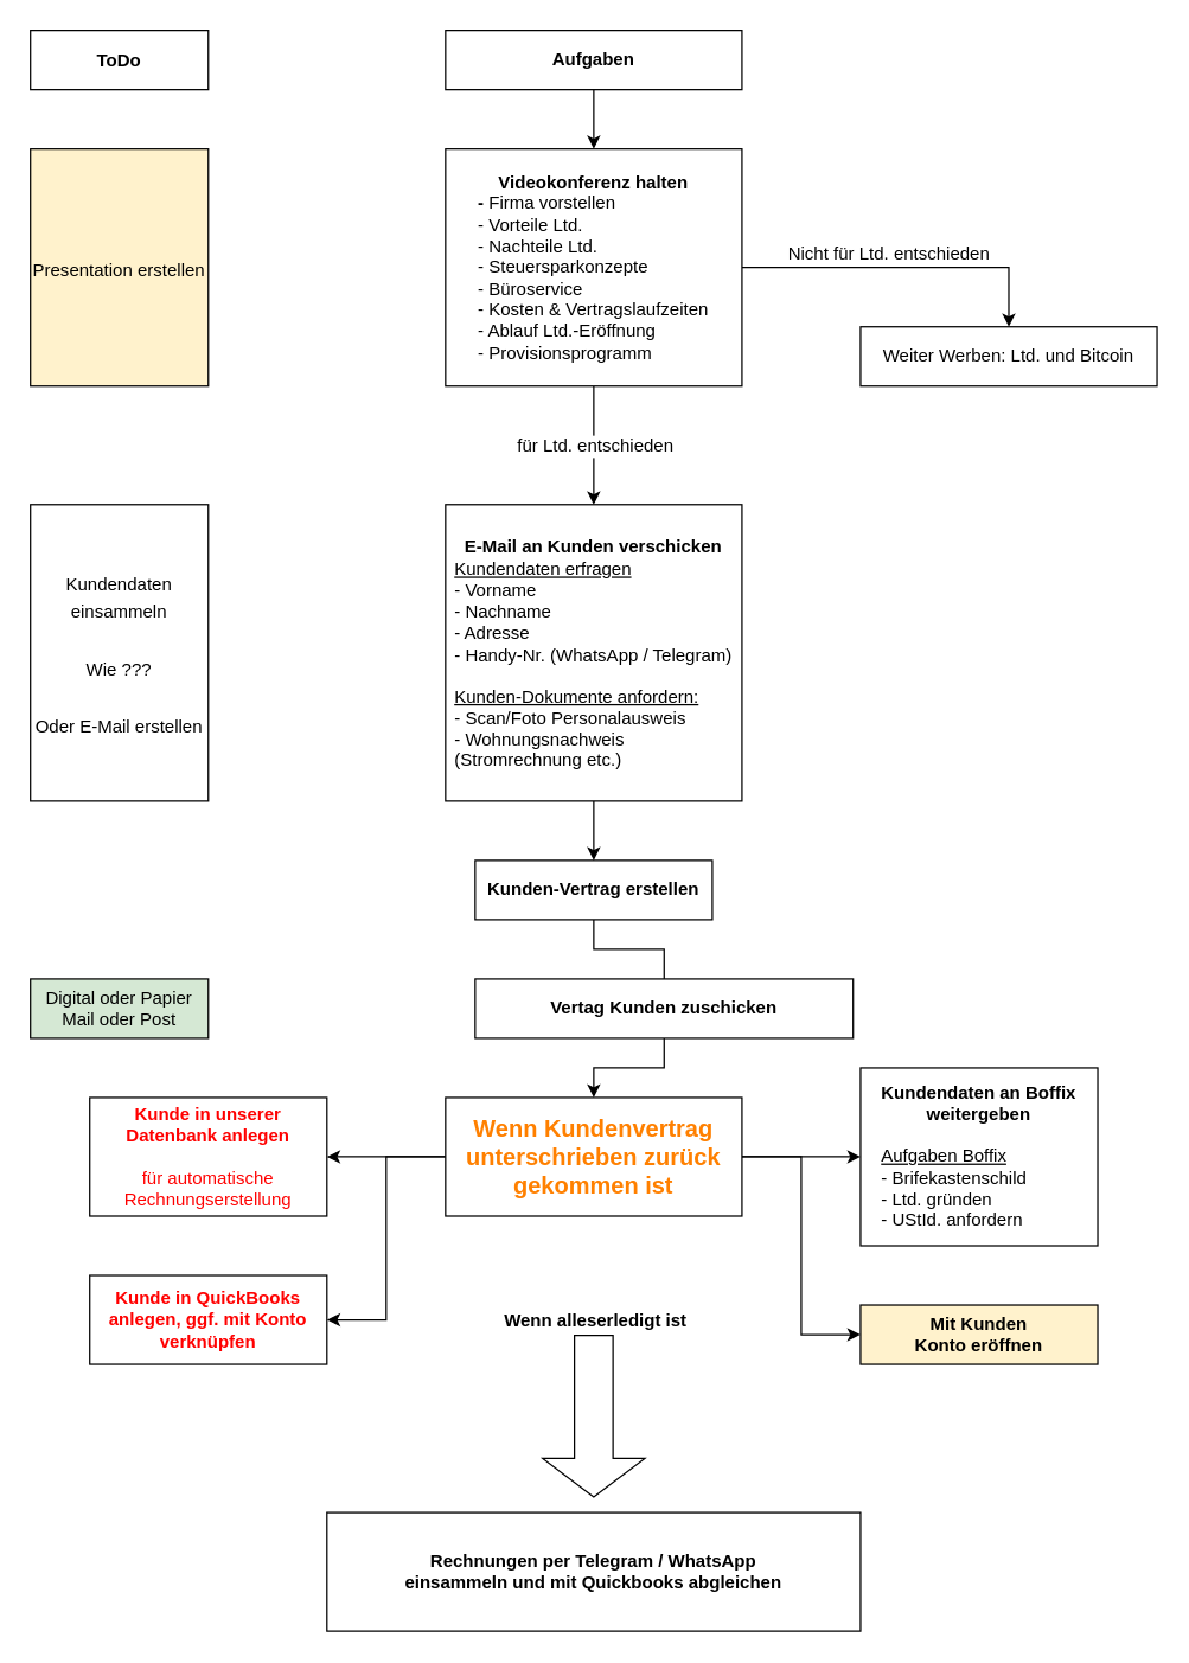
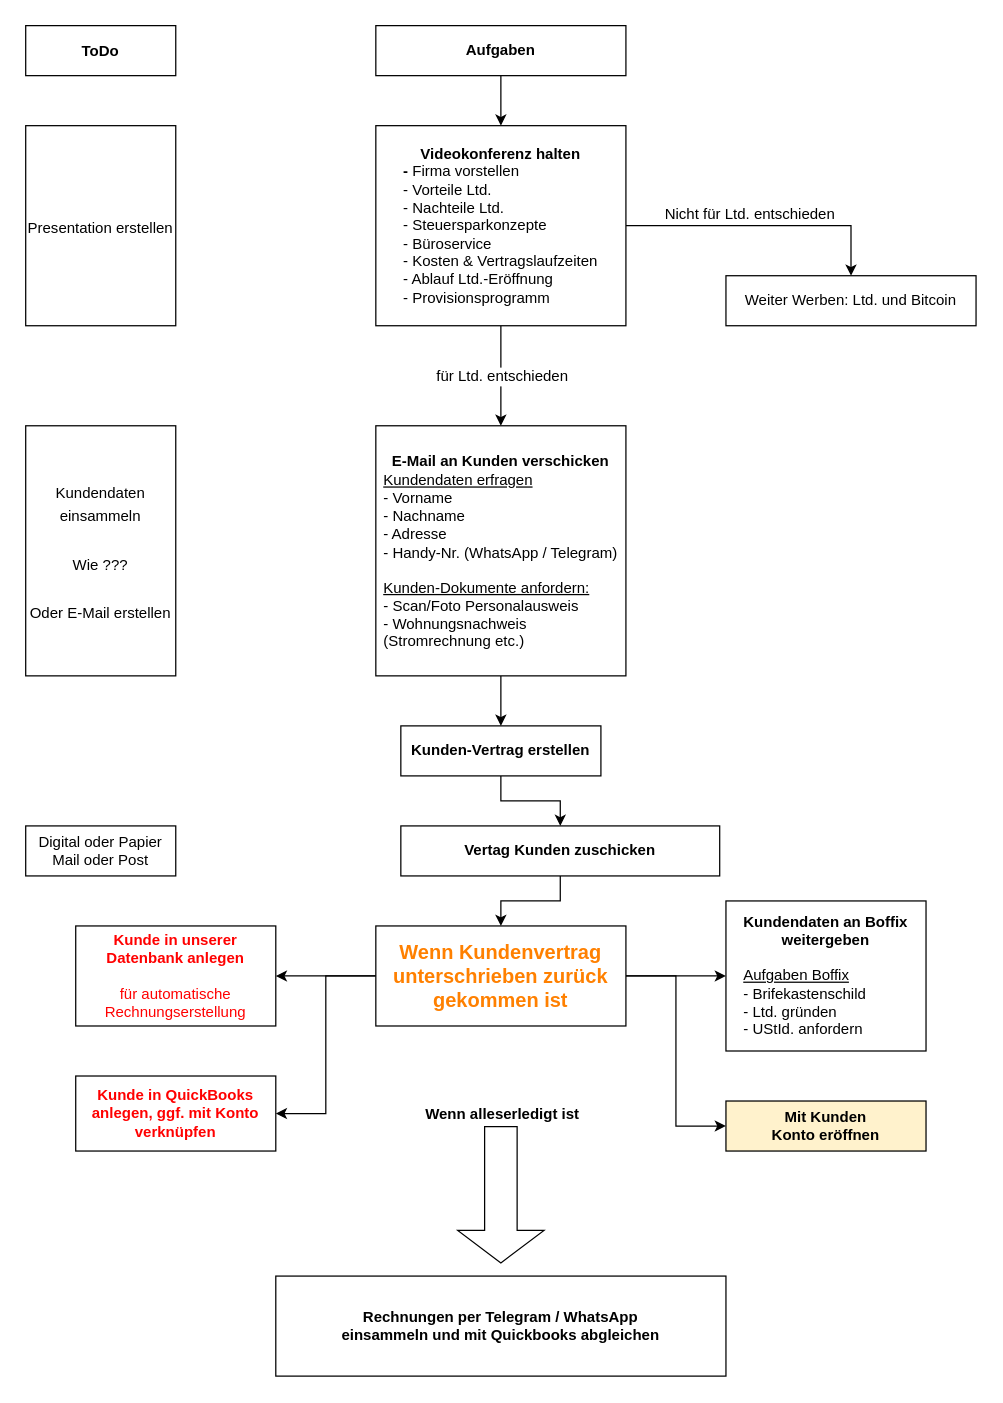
- <mxCell id="29" value="&lt;font style=&quot;font-size: 15px;&quot;&gt;&lt;font style=&quot;font-size: 14px;&quot;&gt;&lt;font style=&quot;font-size: 13px;&quot;&gt;&lt;font style=&quot;font-size: 12px;&quot;&gt;Presentation erstellen&lt;/font&gt;&lt;/font&gt;&lt;/font&gt;&lt;/font&gt;" style="rounded=0;whiteSpace=wrap;html=1;fontSize=16;fontColor=#000000;fillColor=#fff2cc;" vertex="1" parent="1"><mxGeometry x="20" y="100" width="120" height="160" as="geometry" /></mxCell>
+ <mxCell id="29" value="&lt;font style=&quot;font-size: 15px;&quot;&gt;&lt;font style=&quot;font-size: 14px;&quot;&gt;&lt;font style=&quot;font-size: 13px;&quot;&gt;&lt;font style=&quot;font-size: 12px;&quot;&gt;Presentation erstellen&lt;/font&gt;&lt;/font&gt;&lt;/font&gt;&lt;/font&gt;" style="rounded=0;whiteSpace=wrap;html=1;fontSize=16;fontColor=#000000;" vertex="1" parent="1"><mxGeometry x="20" y="100" width="120" height="160" as="geometry" /></mxCell>
- <mxCell id="10" value="" style="edgeStyle=orthogonalEdgeStyle;rounded=0;orthogonalLoop=1;jettySize=auto;html=1;fontSize=12;fontColor=#000000;endArrow=none;" edge="1" parent="1" source="11" target="22"><mxGeometry relative="1" as="geometry" /></mxCell>
+ <mxCell id="10" value="" style="edgeStyle=orthogonalEdgeStyle;rounded=0;orthogonalLoop=1;jettySize=auto;html=1;fontSize=12;fontColor=#000000;" edge="1" parent="1" source="11" target="22"><mxGeometry relative="1" as="geometry" /></mxCell>
- <mxCell id="31" value="&lt;div&gt;Digital oder Papier&lt;/div&gt;&lt;div&gt;Mail oder Post&lt;br&gt;&lt;/div&gt;" style="rounded=0;whiteSpace=wrap;html=1;fontSize=12;fontColor=#000000;fillColor=#d5e8d4;" vertex="1" parent="1"><mxGeometry x="20" y="660" width="120" height="40" as="geometry" /></mxCell>
+ <mxCell id="31" value="&lt;div&gt;Digital oder Papier&lt;/div&gt;&lt;div&gt;Mail oder Post&lt;br&gt;&lt;/div&gt;" style="rounded=0;whiteSpace=wrap;html=1;fontSize=12;fontColor=#000000;" vertex="1" parent="1"><mxGeometry x="20" y="660" width="120" height="40" as="geometry" /></mxCell>
